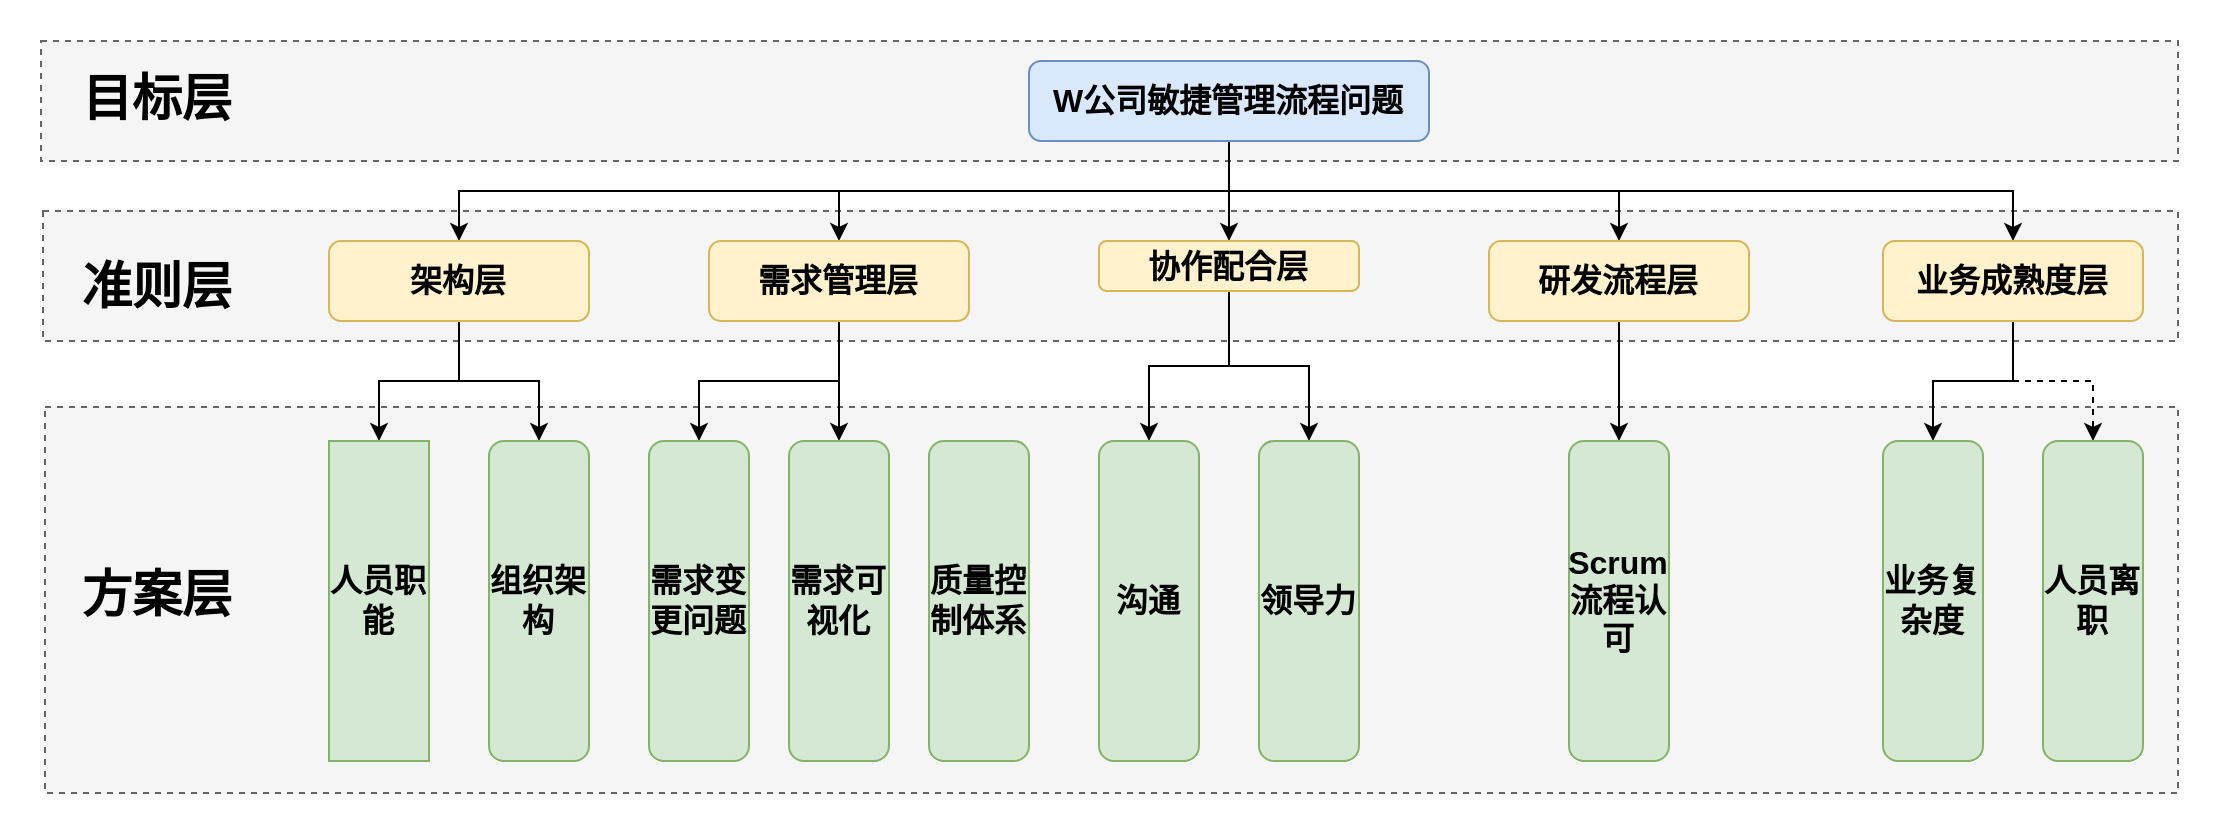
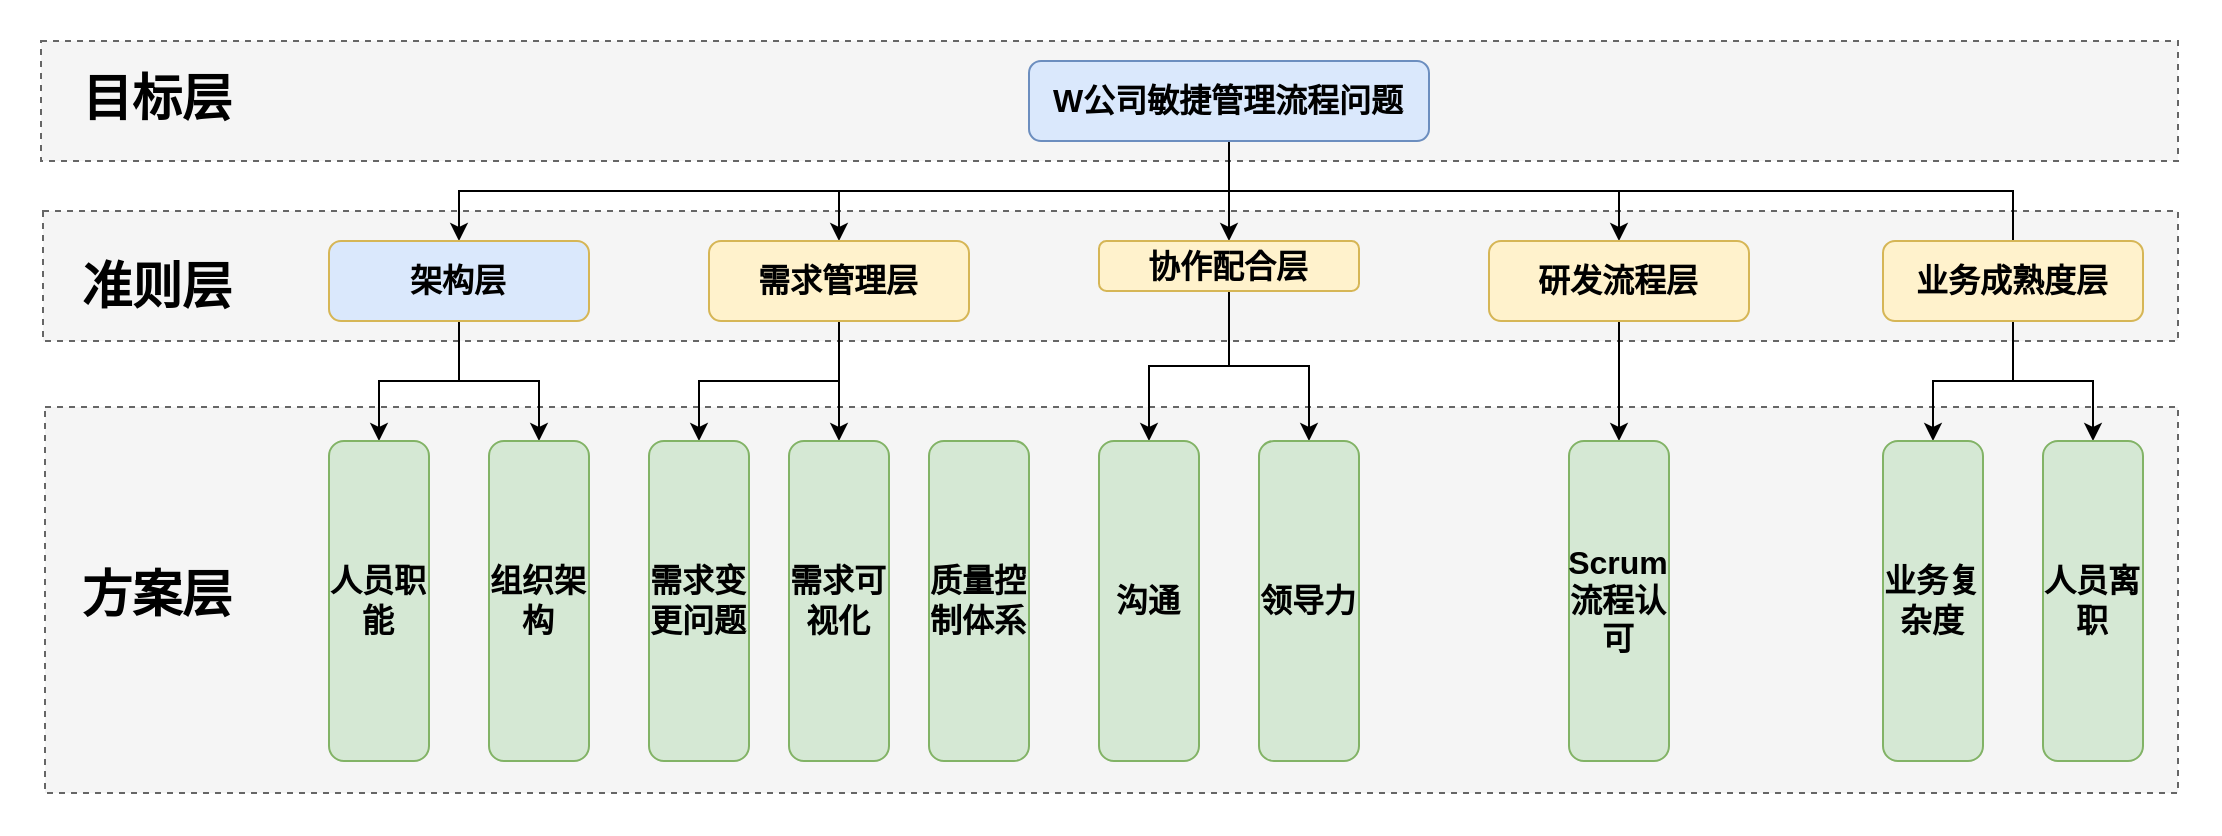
- <mxCell id="7" style="edgeStyle=orthogonalEdgeStyle;rounded=0;orthogonalLoop=1;jettySize=auto;html=1;entryX=0.5;entryY=0;entryDx=0;entryDy=0;fontSize=16;exitX=0.5;exitY=1;exitDx=0;exitDy=0;fontStyle=1" edge="1" parent="1" source="10" target="24"><mxGeometry relative="1" as="geometry" /></mxCell>
+ <mxCell id="7" style="edgeStyle=orthogonalEdgeStyle;rounded=0;orthogonalLoop=1;jettySize=auto;html=1;entryX=0.5;entryY=0;entryDx=0;entryDy=0;fontSize=16;exitX=0.5;exitY=1;exitDx=0;exitDy=0;fontStyle=1;endArrow=none;" edge="1" parent="1" source="10" target="24"><mxGeometry relative="1" as="geometry" /></mxCell>
- <mxCell id="13" value="&lt;span style=&quot;font-size: 16px;&quot;&gt;架构层&lt;/span&gt;" style="rounded=1;whiteSpace=wrap;html=1;fillColor=#fff2cc;strokeColor=#d6b656;fontStyle=1" vertex="1" parent="1"><mxGeometry x="164" y="120" width="130" height="40" as="geometry" /></mxCell>
+ <mxCell id="13" value="&lt;span style=&quot;font-size: 16px;&quot;&gt;架构层&lt;/span&gt;" style="rounded=1;whiteSpace=wrap;html=1;fillColor=#dae8fc;strokeColor=#d6b656;fontStyle=1;" vertex="1" parent="1"><mxGeometry x="164" y="120" width="130" height="40" as="geometry" /></mxCell>
- <mxCell id="23" style="edgeStyle=orthogonalEdgeStyle;rounded=0;orthogonalLoop=1;jettySize=auto;html=1;entryX=0.5;entryY=0;entryDx=0;entryDy=0;fontSize=16;fontStyle=1;dashed=1;" edge="1" parent="1" source="24" target="34"><mxGeometry relative="1" as="geometry" /></mxCell>
+ <mxCell id="23" style="edgeStyle=orthogonalEdgeStyle;rounded=0;orthogonalLoop=1;jettySize=auto;html=1;entryX=0.5;entryY=0;entryDx=0;entryDy=0;fontSize=16;fontStyle=1" edge="1" parent="1" source="24" target="34"><mxGeometry relative="1" as="geometry" /></mxCell>
- <mxCell id="25" value="&lt;span style=&quot;font-size: 16px;&quot;&gt;人员职能&lt;/span&gt;" style="whiteSpace=wrap;html=1;fillColor=#d5e8d4;strokeColor=#82b366;fontStyle=1;rounded=0;" vertex="1" parent="1"><mxGeometry x="164" y="220" width="50" height="160" as="geometry" /></mxCell>
+ <mxCell id="25" value="&lt;span style=&quot;font-size: 16px;&quot;&gt;人员职能&lt;/span&gt;" style="rounded=1;whiteSpace=wrap;html=1;fillColor=#d5e8d4;strokeColor=#82b366;fontStyle=1" vertex="1" parent="1"><mxGeometry x="164" y="220" width="50" height="160" as="geometry" /></mxCell>
